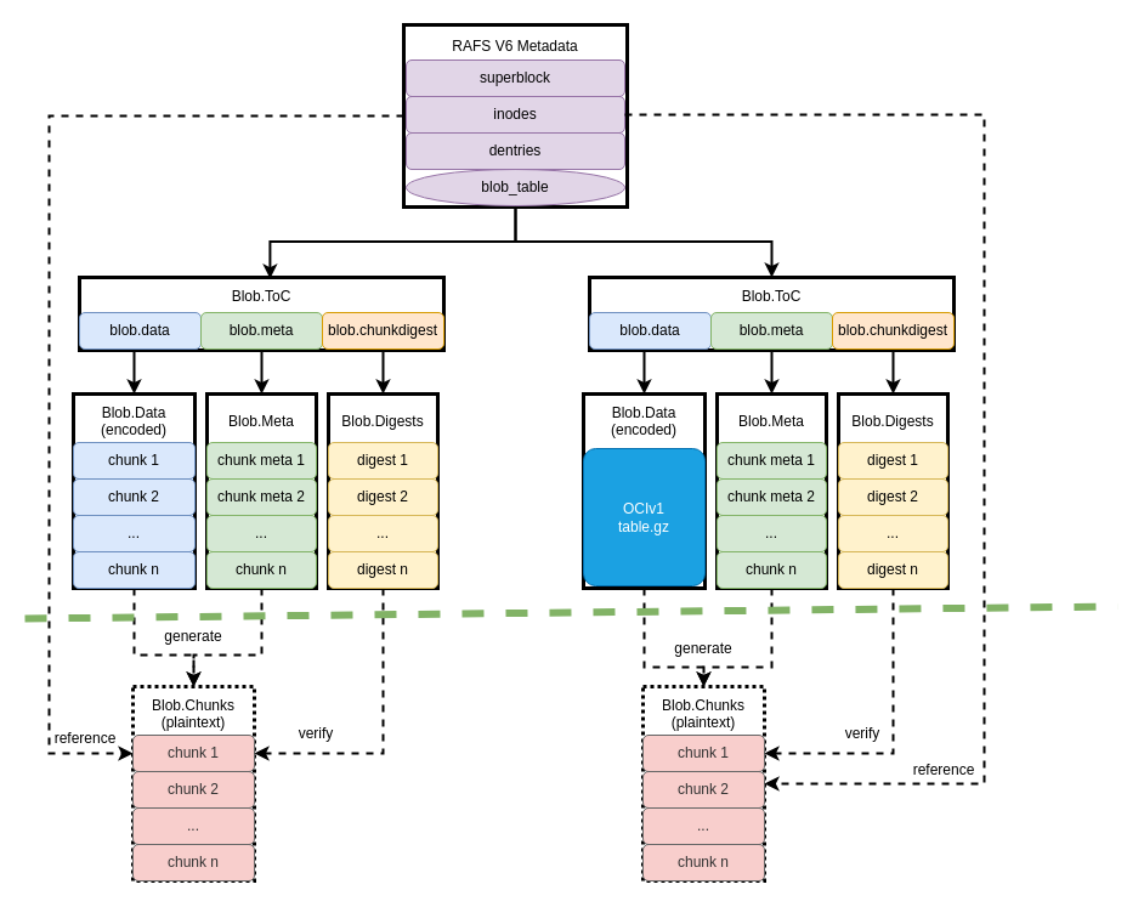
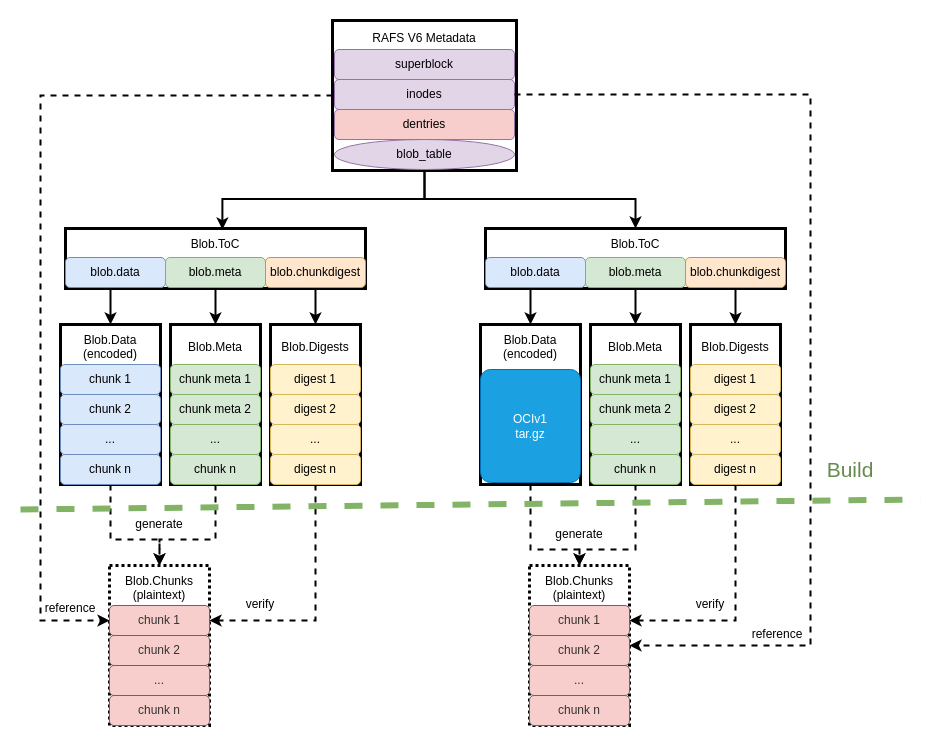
- <mxCell id="9" value="dentries" style="rounded=1;whiteSpace=wrap;html=1;fillColor=#e1d5e7;strokeColor=#9673a6;" vertex="1" parent="1"><mxGeometry x="334" y="109" width="180" height="30" as="geometry" /></mxCell>
+ <mxCell id="9" value="dentries" style="rounded=1;whiteSpace=wrap;html=1;fillColor=#f8cecc;strokeColor=#9673a6;" vertex="1" parent="1"><mxGeometry x="334" y="109" width="180" height="30" as="geometry" /></mxCell>
- <mxCell id="52" value="OCIv1&lt;br&gt;table.gz" style="rounded=1;whiteSpace=wrap;html=1;fillColor=#1ba1e2;strokeColor=#006EAF;arcSize=10;fontColor=#ffffff;" vertex="1" parent="1"><mxGeometry x="480" y="369" width="100" height="113" as="geometry" /></mxCell>
+ <mxCell id="52" value="OCIv1&lt;br&gt;tar.gz" style="rounded=1;whiteSpace=wrap;html=1;fillColor=#1ba1e2;strokeColor=#006EAF;arcSize=10;fontColor=#ffffff;" vertex="1" parent="1"><mxGeometry x="480" y="369" width="100" height="113" as="geometry" /></mxCell>
+ <mxCell id="75" value="Build" style="text;html=1;strokeColor=none;fillColor=none;align=center;verticalAlign=middle;whiteSpace=wrap;rounded=0;dashed=1;dashPattern=1 1;strokeWidth=3;fontColor=#658C50;fontSize=21;" vertex="1" parent="1"><mxGeometry x="790" y="454" width="120" height="30" as="geometry" /></mxCell>
